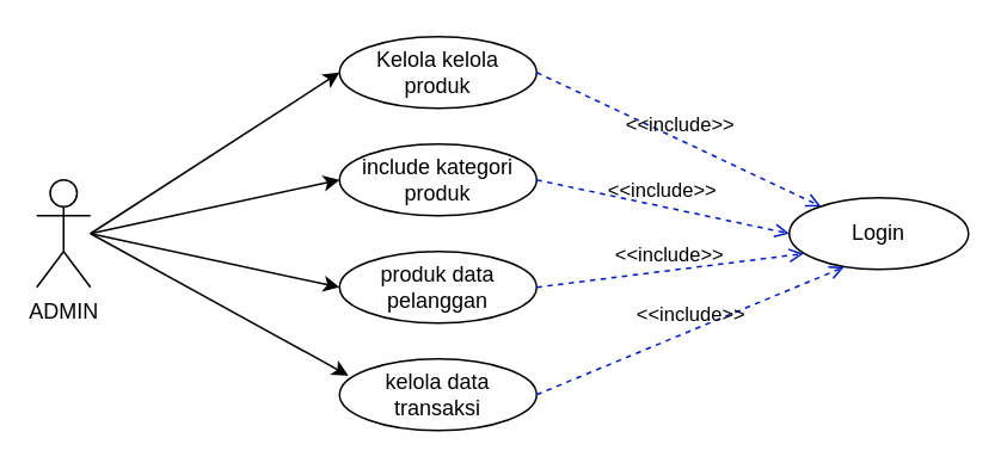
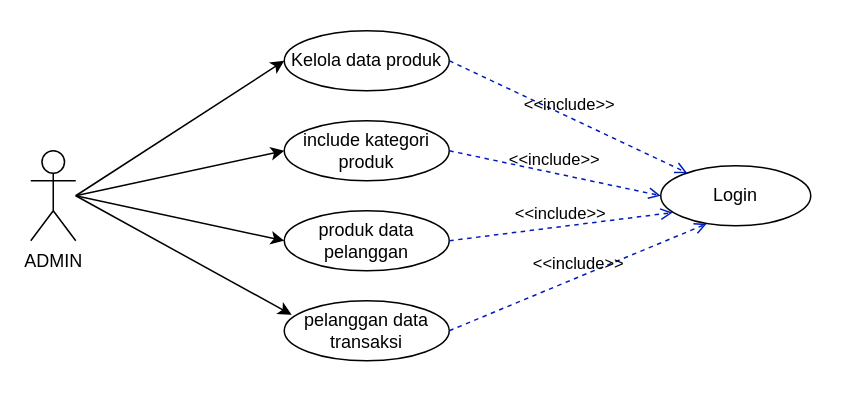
- <mxCell id="6" value="Kelola kelola produk" style="ellipse;whiteSpace=wrap;html=1;" parent="1" vertex="1"><mxGeometry x="189" y="20" width="110" height="40" as="geometry" /></mxCell>
+ <mxCell id="6" value="Kelola data produk" style="ellipse;whiteSpace=wrap;html=1;" parent="1" vertex="1"><mxGeometry x="189" y="20" width="110" height="40" as="geometry" /></mxCell>
- <mxCell id="10" value="kelola data transaksi" style="ellipse;whiteSpace=wrap;html=1;" parent="1" vertex="1"><mxGeometry x="189" y="200" width="110" height="40" as="geometry" /></mxCell>
+ <mxCell id="10" value="pelanggan data transaksi" style="ellipse;whiteSpace=wrap;html=1;" parent="1" vertex="1"><mxGeometry x="189" y="200" width="110" height="40" as="geometry" /></mxCell>
